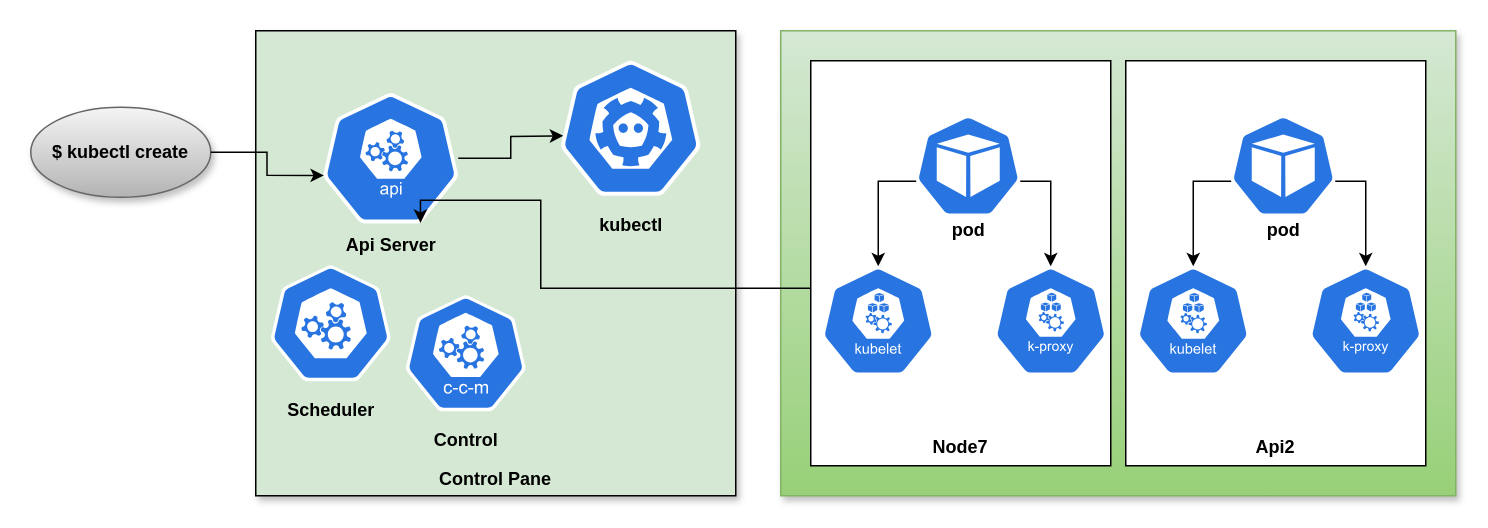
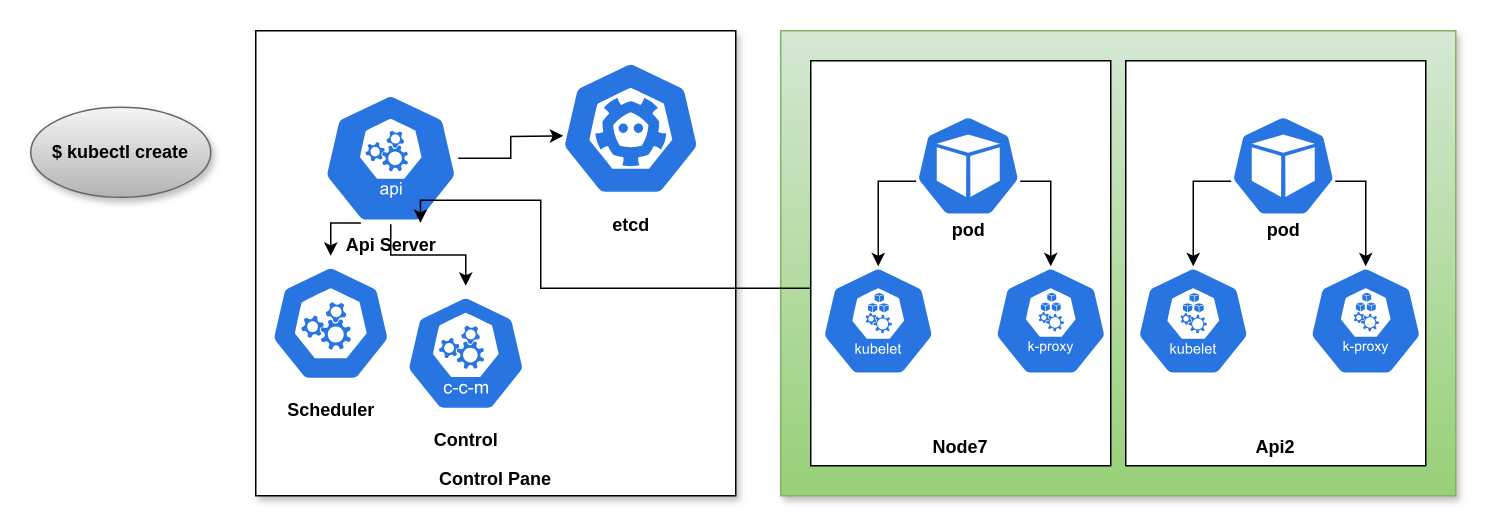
- <mxCell id="11" value="&lt;br&gt;&lt;br&gt;&lt;br&gt;&lt;br&gt;&lt;br&gt;&lt;br&gt;&lt;br&gt;&lt;br&gt;&lt;b&gt;&lt;br&gt;kubectl&lt;/b&gt;" style="html=1;dashed=0;whitespace=wrap;fillColor=#2875E2;strokeColor=#ffffff;points=[[0.005,0.63,0],[0.1,0.2,0],[0.9,0.2,0],[0.5,0,0],[0.995,0.63,0],[0.72,0.99,0],[0.5,1,0],[0.28,0.99,0]];shape=mxgraph.kubernetes.icon;prIcon=etcd" vertex="1" parent="1"><mxGeometry x="370" y="40" width="100" height="90" as="geometry" /></mxCell>
+ <mxCell id="11" value="&lt;br&gt;&lt;br&gt;&lt;br&gt;&lt;br&gt;&lt;br&gt;&lt;br&gt;&lt;br&gt;&lt;br&gt;&lt;b&gt;&lt;br&gt;etcd&lt;/b&gt;" style="html=1;dashed=0;whitespace=wrap;fillColor=#2875E2;strokeColor=#ffffff;points=[[0.005,0.63,0],[0.1,0.2,0],[0.9,0.2,0],[0.5,0,0],[0.995,0.63,0],[0.72,0.99,0],[0.5,1,0],[0.28,0.99,0]];shape=mxgraph.kubernetes.icon;prIcon=etcd" vertex="1" parent="1"><mxGeometry x="370" y="40" width="100" height="90" as="geometry" /></mxCell>
- <mxCell id="27" value="" style="edgeStyle=orthogonalEdgeStyle;rounded=0;orthogonalLoop=1;jettySize=auto;html=1;entryX=0.005;entryY=0.63;entryDx=0;entryDy=0;entryPerimeter=0;" edge="1" parent="1" source="2" target="9"><mxGeometry relative="1" as="geometry" /></mxCell>
+ <mxCell id="7" style="edgeStyle=orthogonalEdgeStyle;rounded=0;orthogonalLoop=1;jettySize=auto;html=1;exitX=0.28;exitY=0.99;exitDx=0;exitDy=0;exitPerimeter=0;entryX=0.5;entryY=0;entryDx=0;entryDy=0;entryPerimeter=0;" edge="1" parent="1" source="9" target="12"><mxGeometry relative="1" as="geometry" /></mxCell>
+ <mxCell id="8" style="edgeStyle=orthogonalEdgeStyle;rounded=0;orthogonalLoop=1;jettySize=auto;html=1;exitX=0.5;exitY=1;exitDx=0;exitDy=0;exitPerimeter=0;" edge="1" parent="1" source="9" target="5"><mxGeometry relative="1" as="geometry" /></mxCell>
- <mxCell id="3" value="&lt;b&gt;&lt;br&gt;&lt;br&gt;&lt;br&gt;&lt;br&gt;&lt;br&gt;&lt;br&gt;&lt;br&gt;&lt;br&gt;&lt;br&gt;&lt;br&gt;&lt;br&gt;&lt;br&gt;&lt;br&gt;&lt;br&gt;&lt;br&gt;&lt;br&gt;&lt;br&gt;&lt;br&gt;&lt;br&gt;&lt;br&gt;Control Pane&lt;/b&gt;" style="rounded=0;whiteSpace=wrap;html=1;shadow=1;fillColor=#d5e8d4;" vertex="1" parent="1"><mxGeometry x="170" y="20" width="320" height="310" as="geometry" /></mxCell>
+ <mxCell id="3" value="&lt;b&gt;&lt;br&gt;&lt;br&gt;&lt;br&gt;&lt;br&gt;&lt;br&gt;&lt;br&gt;&lt;br&gt;&lt;br&gt;&lt;br&gt;&lt;br&gt;&lt;br&gt;&lt;br&gt;&lt;br&gt;&lt;br&gt;&lt;br&gt;&lt;br&gt;&lt;br&gt;&lt;br&gt;&lt;br&gt;&lt;br&gt;Control Pane&lt;/b&gt;" style="rounded=0;whiteSpace=wrap;html=1;shadow=1;" vertex="1" parent="1"><mxGeometry x="170" y="20" width="320" height="310" as="geometry" /></mxCell>
